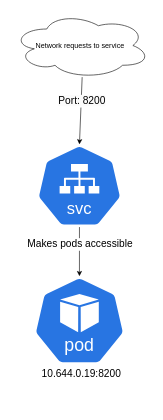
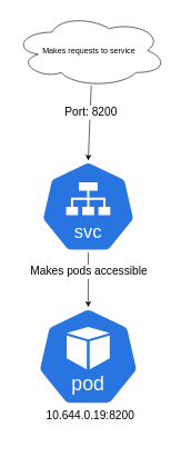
- <mxCell id="9" value="Network requests to service&lt;span style=&quot;background-color: initial;&quot;&gt;&amp;nbsp;&lt;/span&gt;" style="ellipse;shape=cloud;whiteSpace=wrap;html=1;" vertex="1" parent="1"><mxGeometry x="20" y="20" width="230" height="110" as="geometry" /></mxCell>
+ <mxCell id="9" value="Makes requests to service&lt;span style=&quot;background-color: initial;&quot;&gt;&amp;nbsp;&lt;/span&gt;" style="ellipse;shape=cloud;whiteSpace=wrap;html=1;" vertex="1" parent="1"><mxGeometry x="20" y="20" width="230" height="110" as="geometry" /></mxCell>
